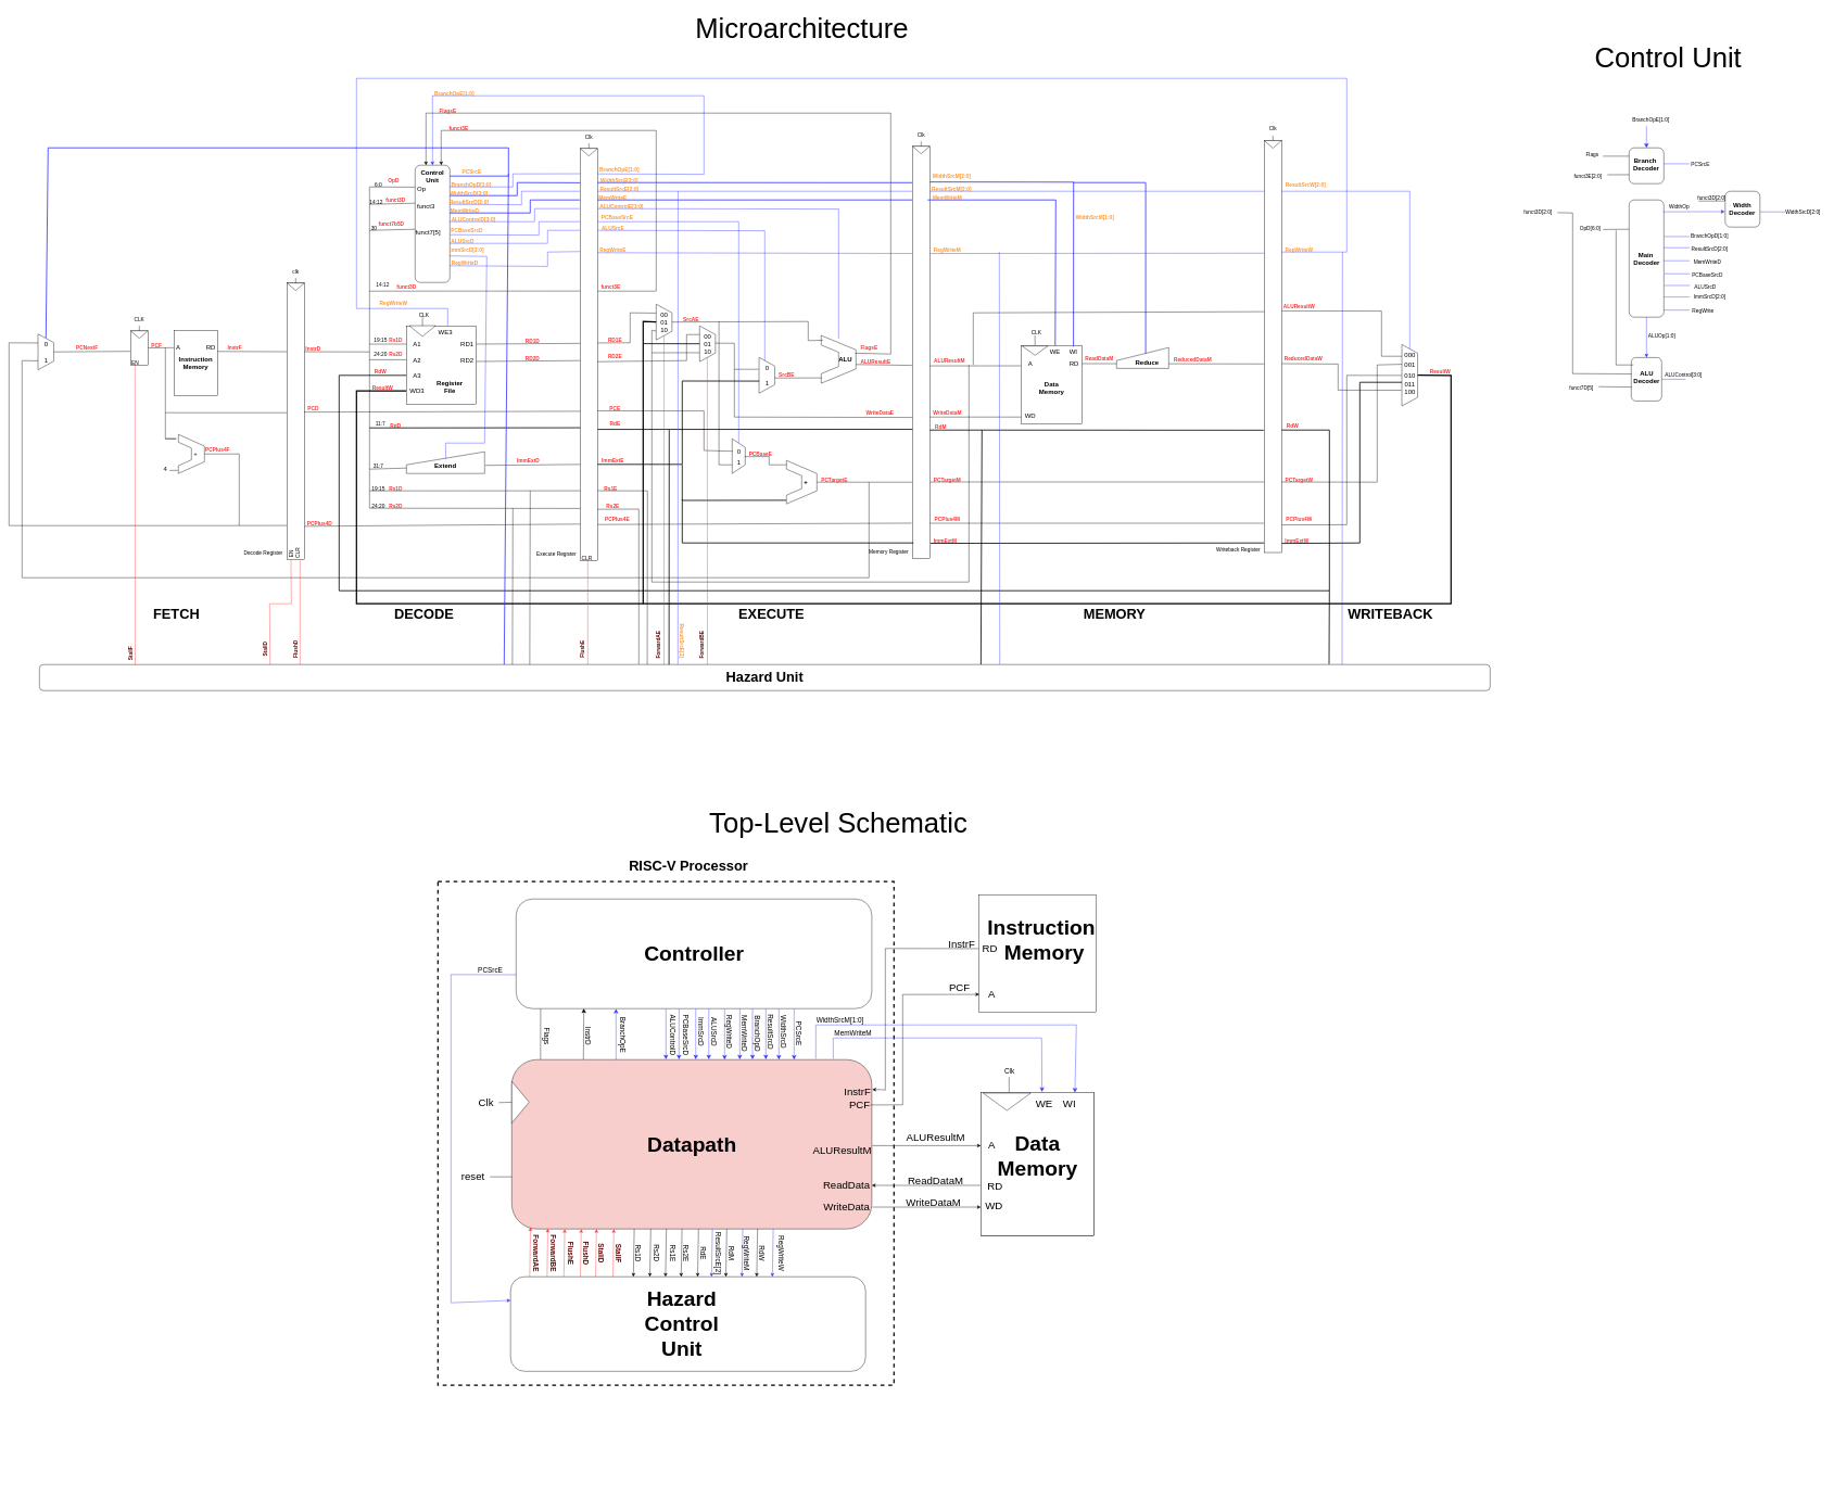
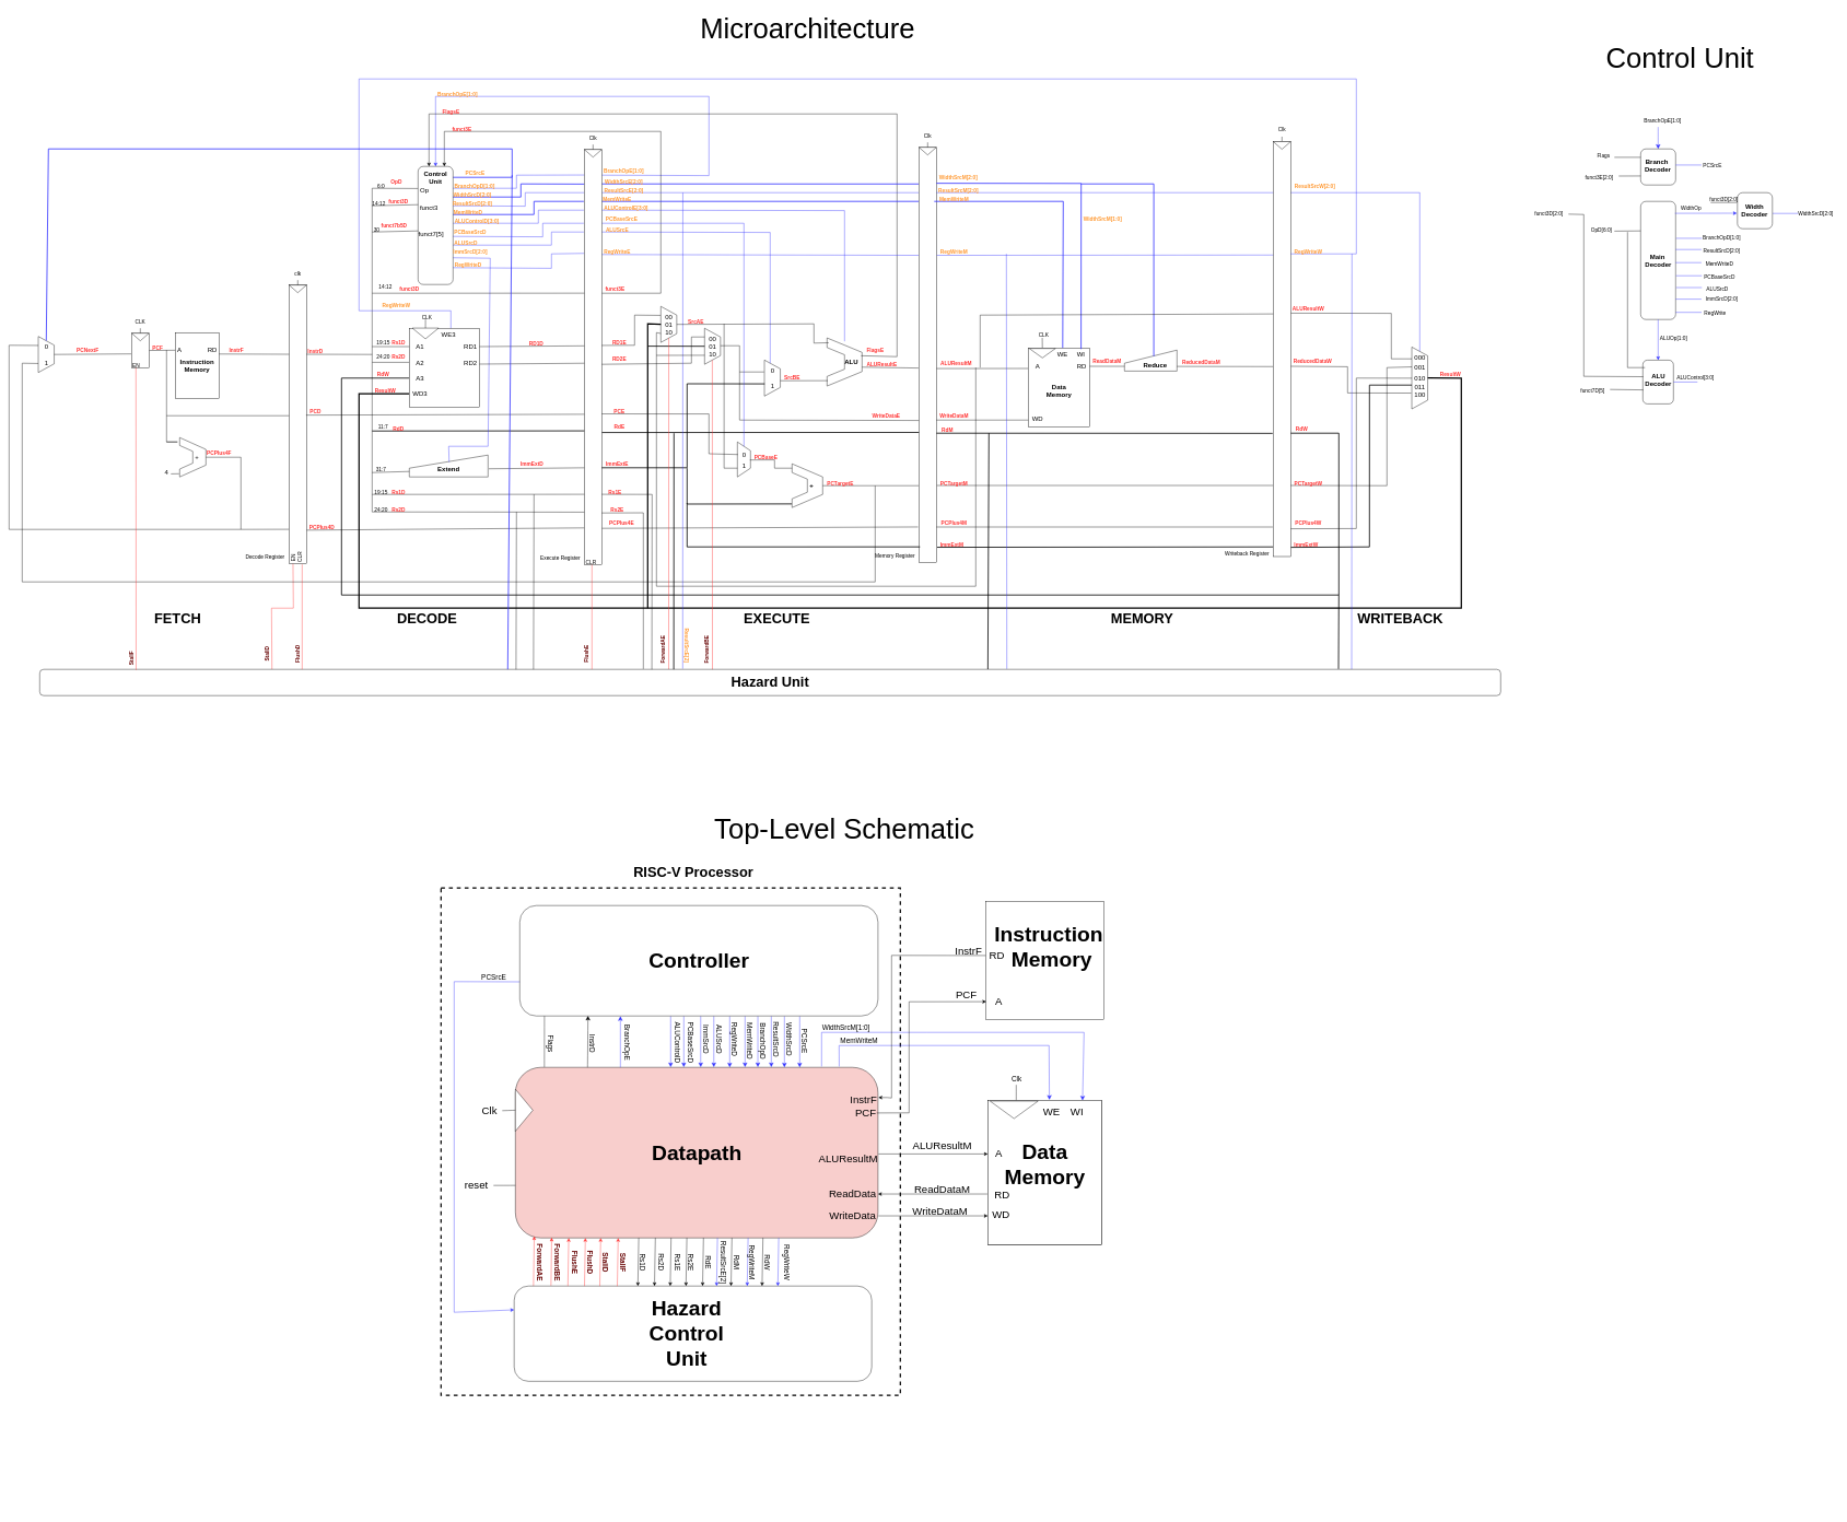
- <mxCell id="117" value="&lt;font color=&quot;#ff3333&quot;&gt;&lt;b&gt;RD2D&lt;/b&gt;&lt;/font&gt;" style="text;html=1;align=center;verticalAlign=middle;resizable=0;points=[];autosize=1;strokeColor=none;fillColor=none;" parent="1" vertex="1"><mxGeometry x="1195" y="810" width="60" height="30" as="geometry" /></mxCell>
- <mxCell id="218" value="&lt;font style=&quot;font-size: 15px;&quot;&gt;&lt;b&gt;Register File&lt;/b&gt;&lt;/font&gt;" style="text;html=1;align=center;verticalAlign=middle;whiteSpace=wrap;rounded=0;" parent="208" vertex="1"><mxGeometry x="70" y="120" width="60" height="40" as="geometry" /></mxCell>
- <mxCell id="222" value="&lt;b&gt;&lt;font style=&quot;font-size: 32px;&quot;&gt;MEMORY&lt;/font&gt;&lt;/b&gt;" style="text;html=1;align=center;verticalAlign=middle;resizable=0;points=[];autosize=1;strokeColor=none;fillColor=none;" parent="1" vertex="1"><mxGeometry x="2480" y="1390" width="170" height="50" as="geometry" /></mxCell>
+ <mxCell id="222" value="&lt;b&gt;&lt;font style=&quot;font-size: 32px;&quot;&gt;MEMORY&lt;/font&gt;&lt;/b&gt;" style="text;html=1;align=center;verticalAlign=middle;resizable=0;points=[];autosize=1;strokeColor=none;fillColor=none;" parent="1" vertex="1"><mxGeometry x="2525" y="1390" width="170" height="50" as="geometry" /></mxCell>
